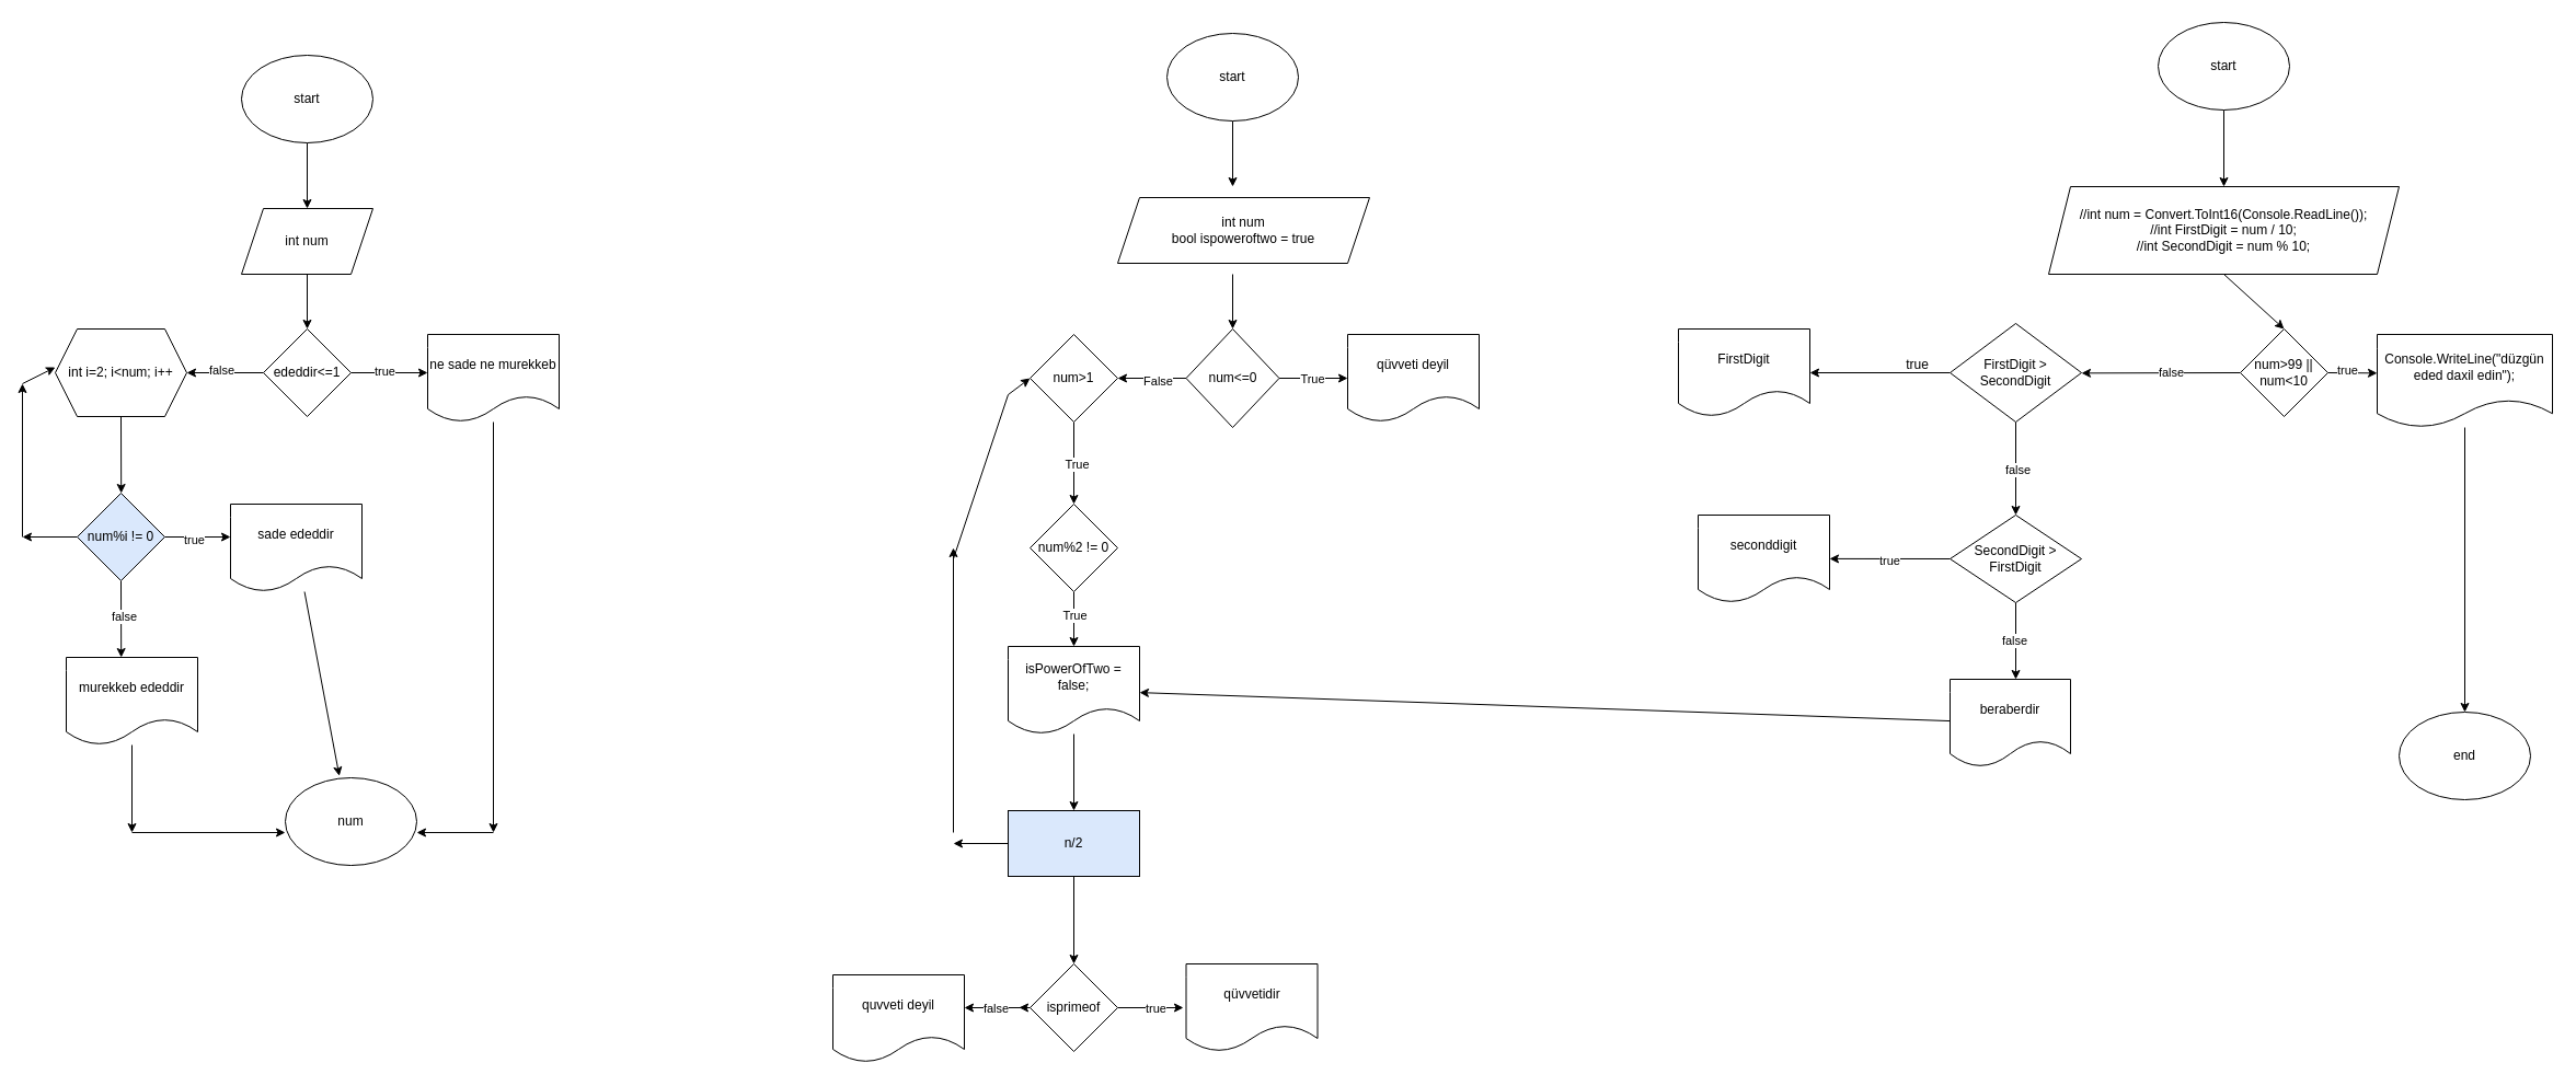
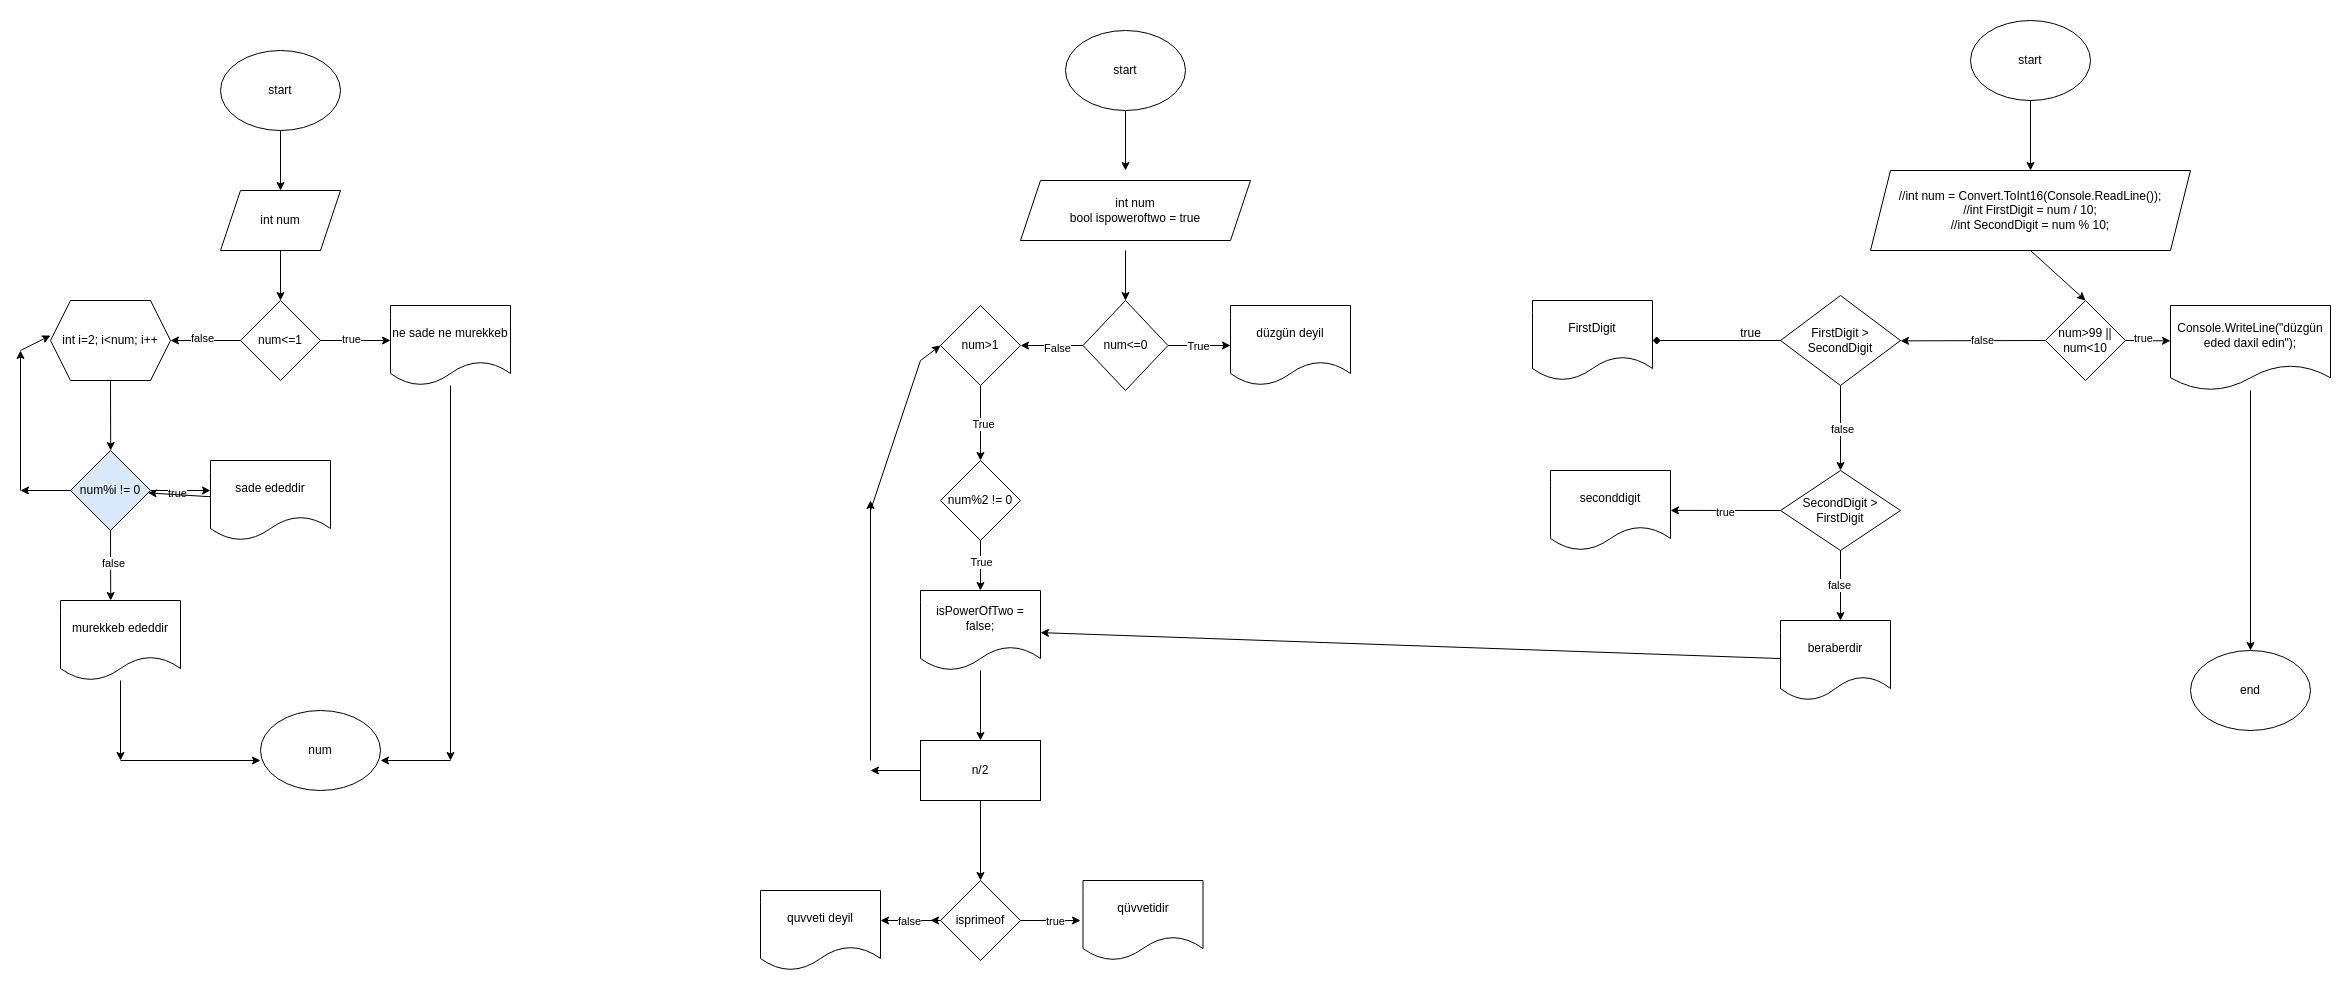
- <mxCell id="11" value="qüvveti deyil" style="shape=document;whiteSpace=wrap;html=1;boundedLbl=1;" parent="1" vertex="1"><mxGeometry x="1230" y="305" width="120" height="80" as="geometry" /></mxCell>
+ <mxCell id="11" value="düzgün deyil" style="shape=document;whiteSpace=wrap;html=1;boundedLbl=1;" parent="1" vertex="1"><mxGeometry x="1230" y="305" width="120" height="80" as="geometry" /></mxCell>
- <mxCell id="41" value="ededdir&amp;lt;=1" style="rhombus;whiteSpace=wrap;html=1;" parent="1" vertex="1"><mxGeometry x="240" y="300" width="80" height="80" as="geometry" /></mxCell>
+ <mxCell id="41" value="num&amp;lt;=1" style="rhombus;whiteSpace=wrap;html=1;" parent="1" vertex="1"><mxGeometry x="240" y="300" width="80" height="80" as="geometry" /></mxCell>
- <mxCell id="72" style="edgeStyle=none;rounded=0;orthogonalLoop=1;jettySize=auto;html=1;exitX=0;exitY=0.5;exitDx=0;exitDy=0;entryX=1;entryY=0.5;entryDx=0;entryDy=0;" edge="1" parent="1" source="75" target="76"><mxGeometry relative="1" as="geometry" /></mxCell>
+ <mxCell id="72" style="edgeStyle=none;rounded=0;orthogonalLoop=1;jettySize=auto;html=1;exitX=0;exitY=0.5;exitDx=0;exitDy=0;entryX=1;entryY=0.5;entryDx=0;entryDy=0;endArrow=diamond;" edge="1" parent="1" source="75" target="76"><mxGeometry relative="1" as="geometry" /></mxCell>
- <mxCell id="58" style="edgeStyle=none;rounded=0;orthogonalLoop=1;jettySize=auto;html=1;entryX=0.411;entryY=-0.021;entryDx=0;entryDy=0;entryPerimeter=0;" parent="1" source="52" target="57" edge="1"><mxGeometry relative="1" as="geometry" /></mxCell>
+ <mxCell id="58" style="edgeStyle=none;rounded=0;orthogonalLoop=1;jettySize=auto;html=1;" parent="1" source="52" target="51" edge="1"><mxGeometry relative="1" as="geometry" /></mxCell>
- <mxCell id="22" value="n/2" style="rounded=0;whiteSpace=wrap;html=1;fillColor=#dae8fc;" parent="1" vertex="1"><mxGeometry x="920" y="740" width="120" height="60" as="geometry" /></mxCell>
+ <mxCell id="22" value="n/2" style="rounded=0;whiteSpace=wrap;html=1;" parent="1" vertex="1"><mxGeometry x="920" y="740" width="120" height="60" as="geometry" /></mxCell>
